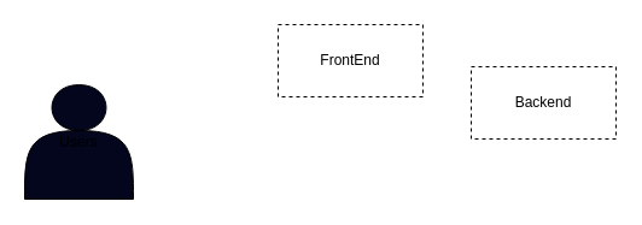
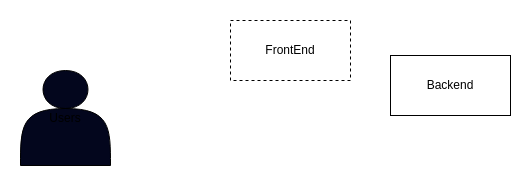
- <mxCell id="3" value="Backend&lt;br&gt;" style="whiteSpace=wrap;html=1;rounded=0;dashed=1;" vertex="1" parent="1"><mxGeometry x="390" y="55" width="120" height="60" as="geometry" /></mxCell>
+ <mxCell id="3" value="Backend&lt;br&gt;" style="whiteSpace=wrap;html=1;rounded=0;" vertex="1" parent="1"><mxGeometry x="390" y="55" width="120" height="60" as="geometry" /></mxCell>
